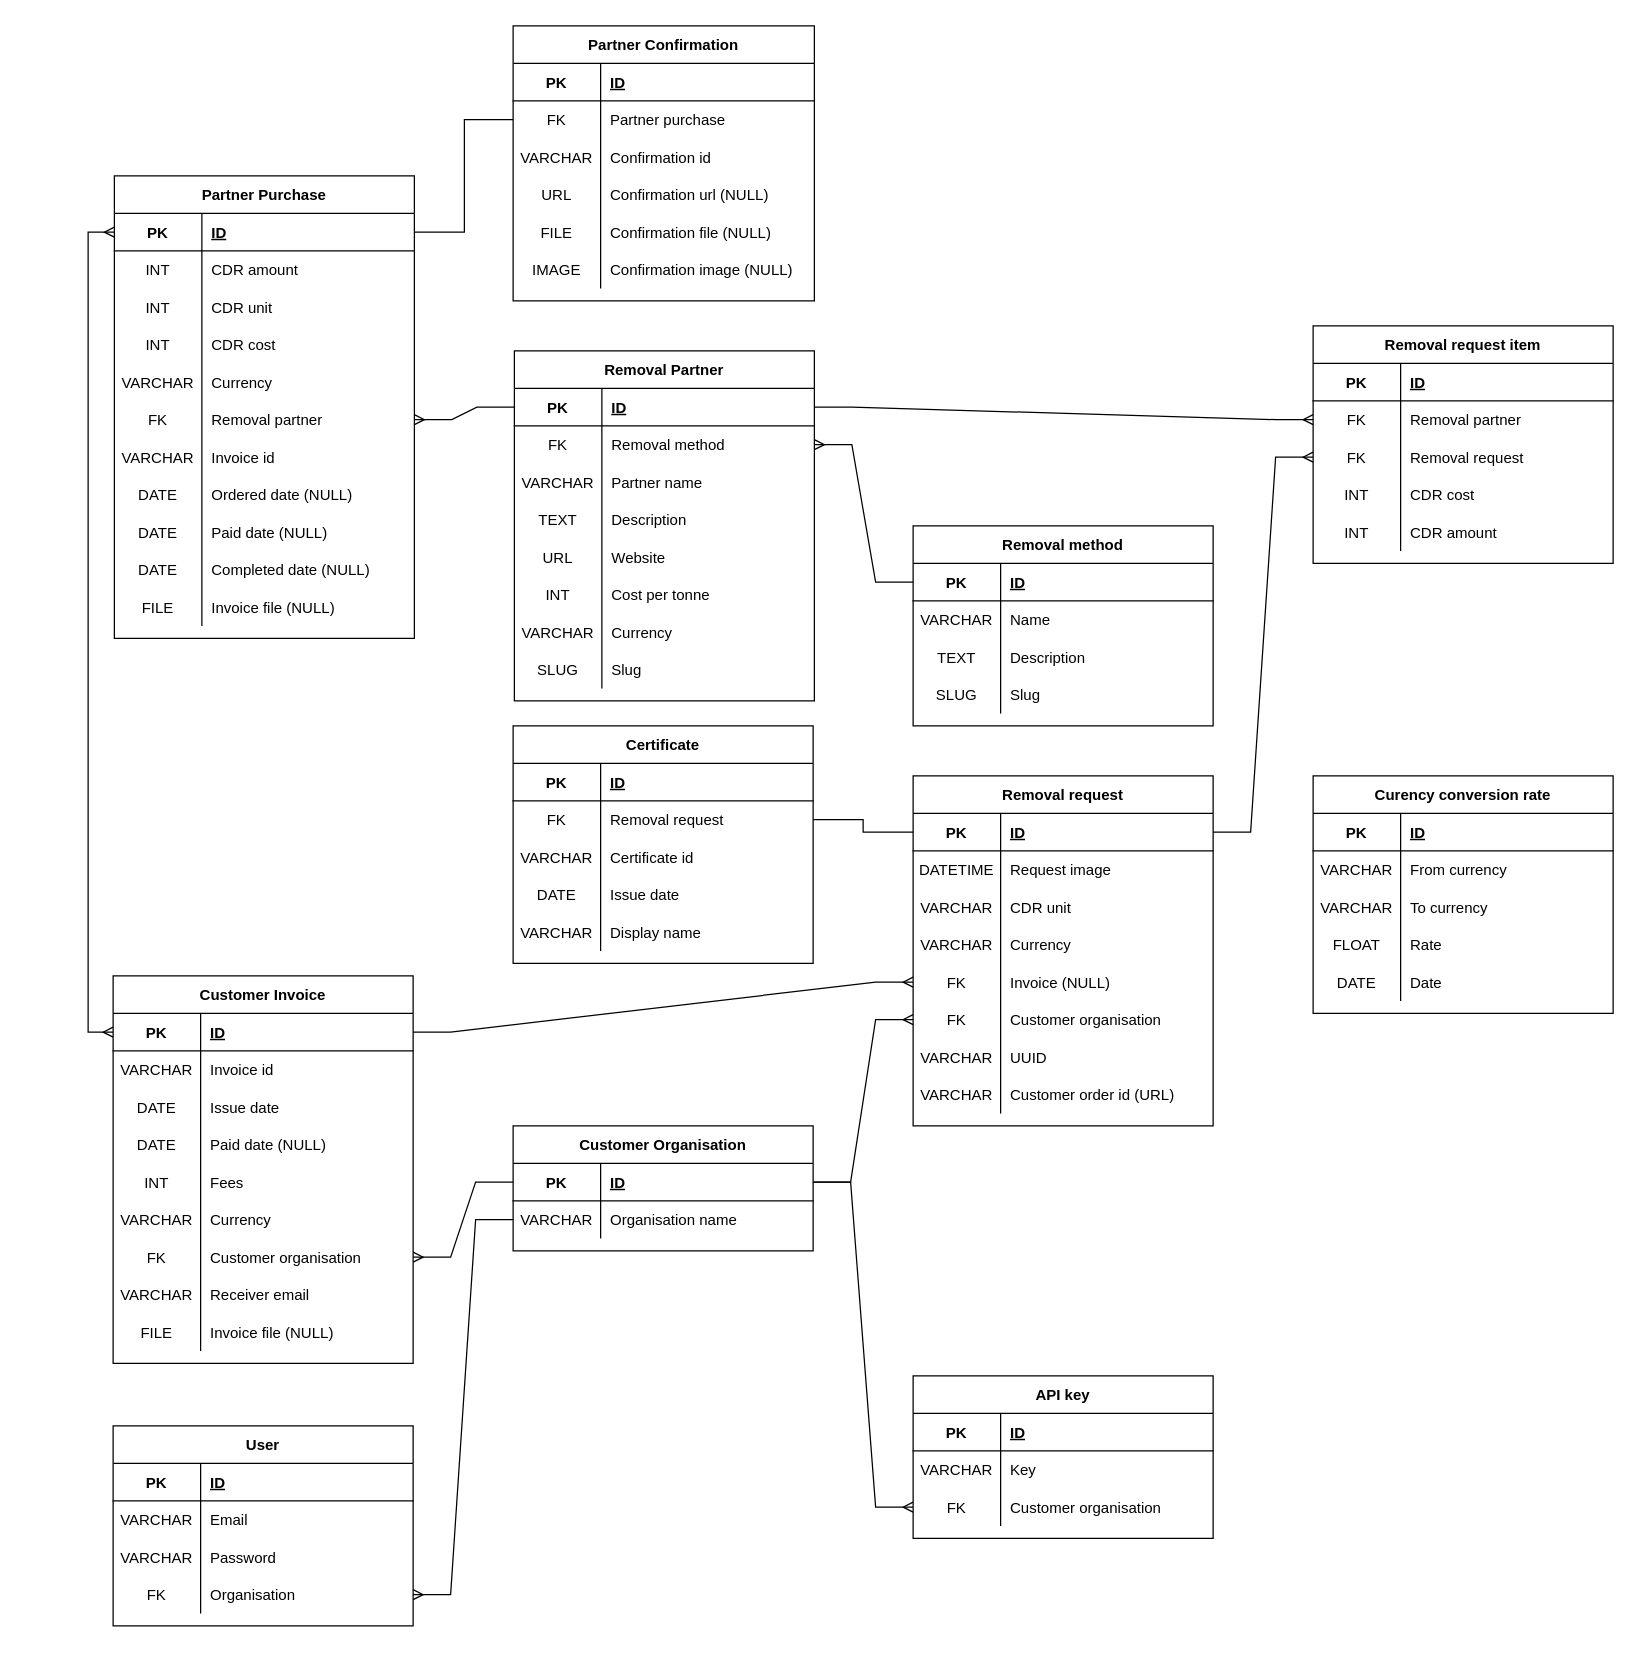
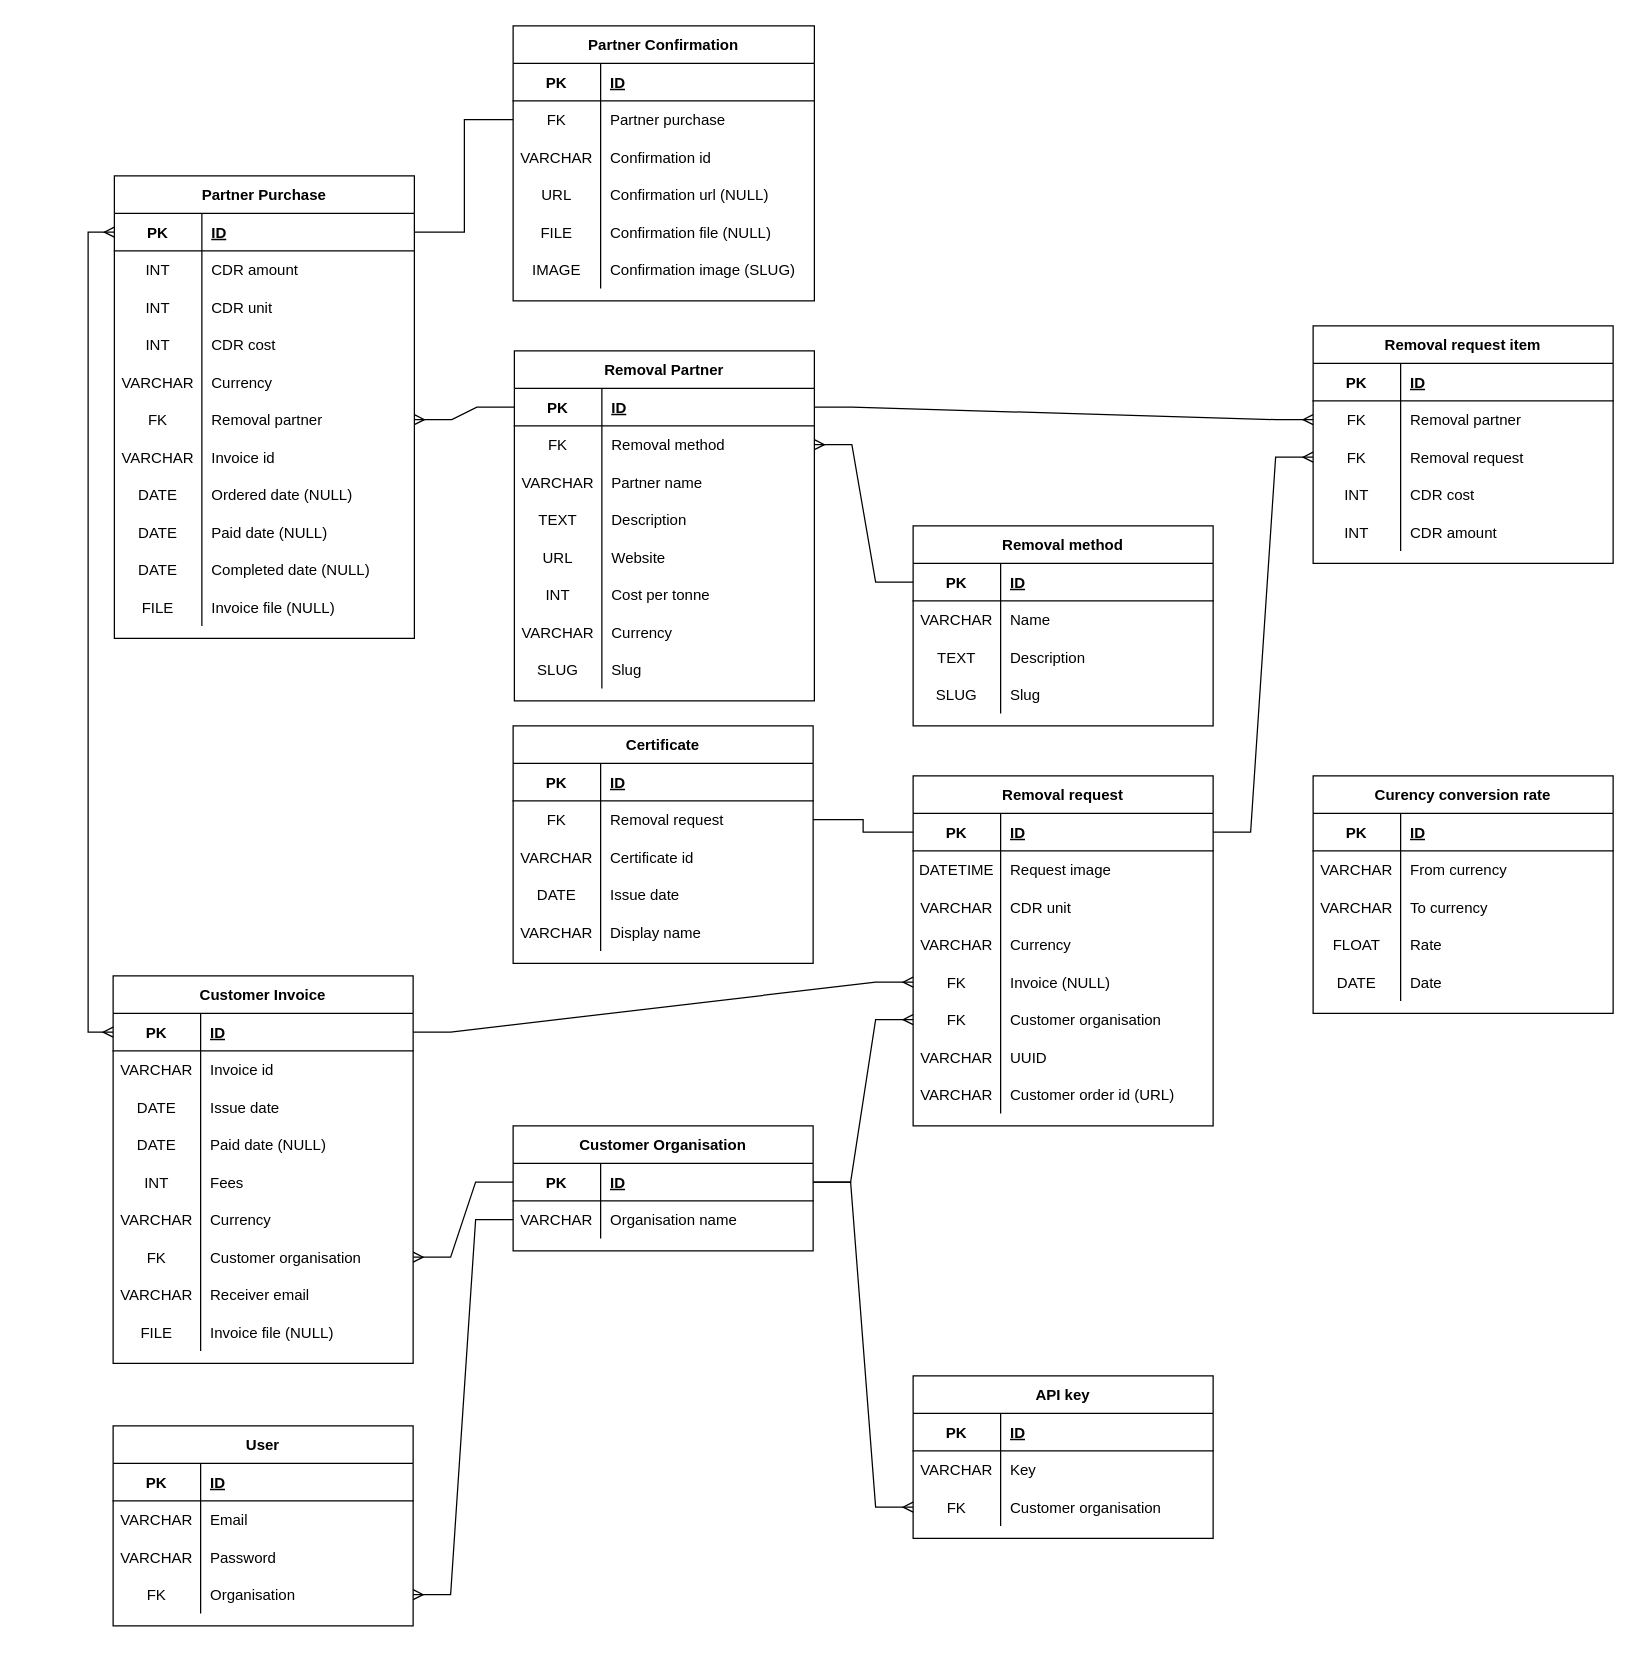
- <mxCell id="146" value="Confirmation image (NULL)" style="shape=partialRectangle;connectable=0;fillColor=none;top=0;left=0;bottom=0;right=0;align=left;spacingLeft=6;overflow=hidden;" vertex="1" parent="144"><mxGeometry x="70" width="171" height="30" as="geometry"><mxRectangle width="171" height="30" as="alternateBounds" /></mxGeometry></mxCell>
+ <mxCell id="146" value="Confirmation image (SLUG)" style="shape=partialRectangle;connectable=0;fillColor=none;top=0;left=0;bottom=0;right=0;align=left;spacingLeft=6;overflow=hidden;" vertex="1" parent="144"><mxGeometry x="70" width="171" height="30" as="geometry"><mxRectangle width="171" height="30" as="alternateBounds" /></mxGeometry></mxCell>
